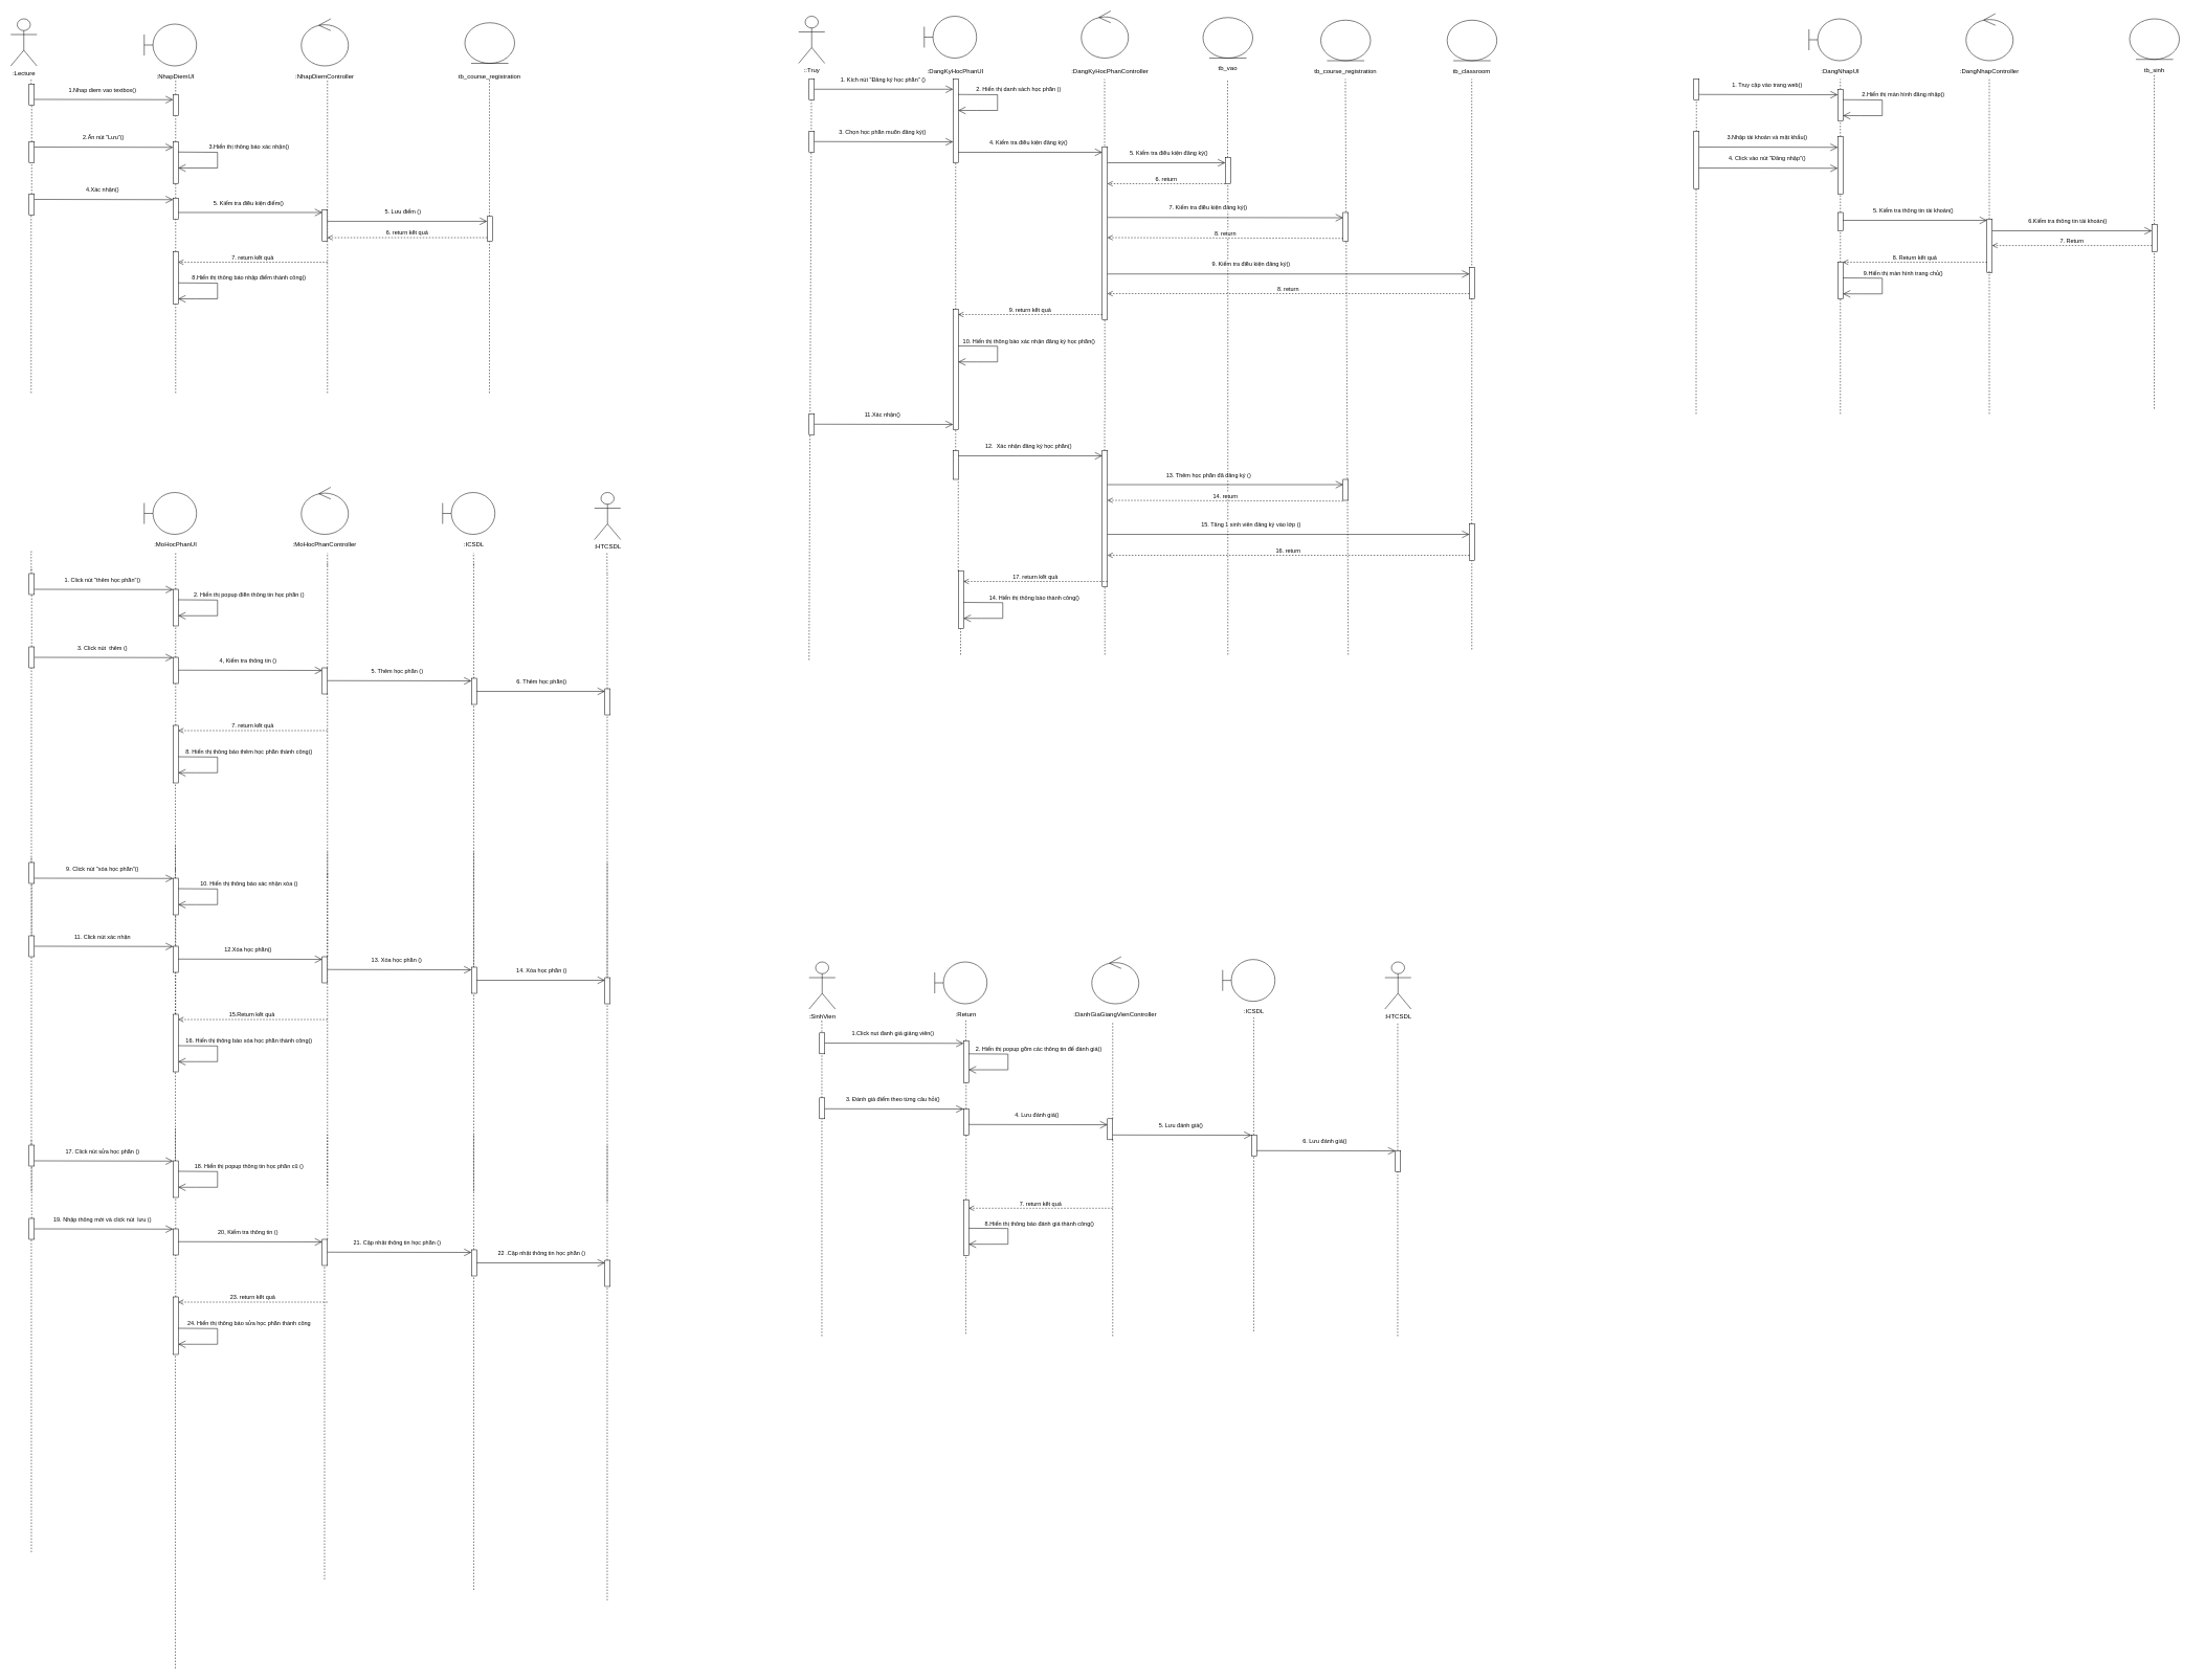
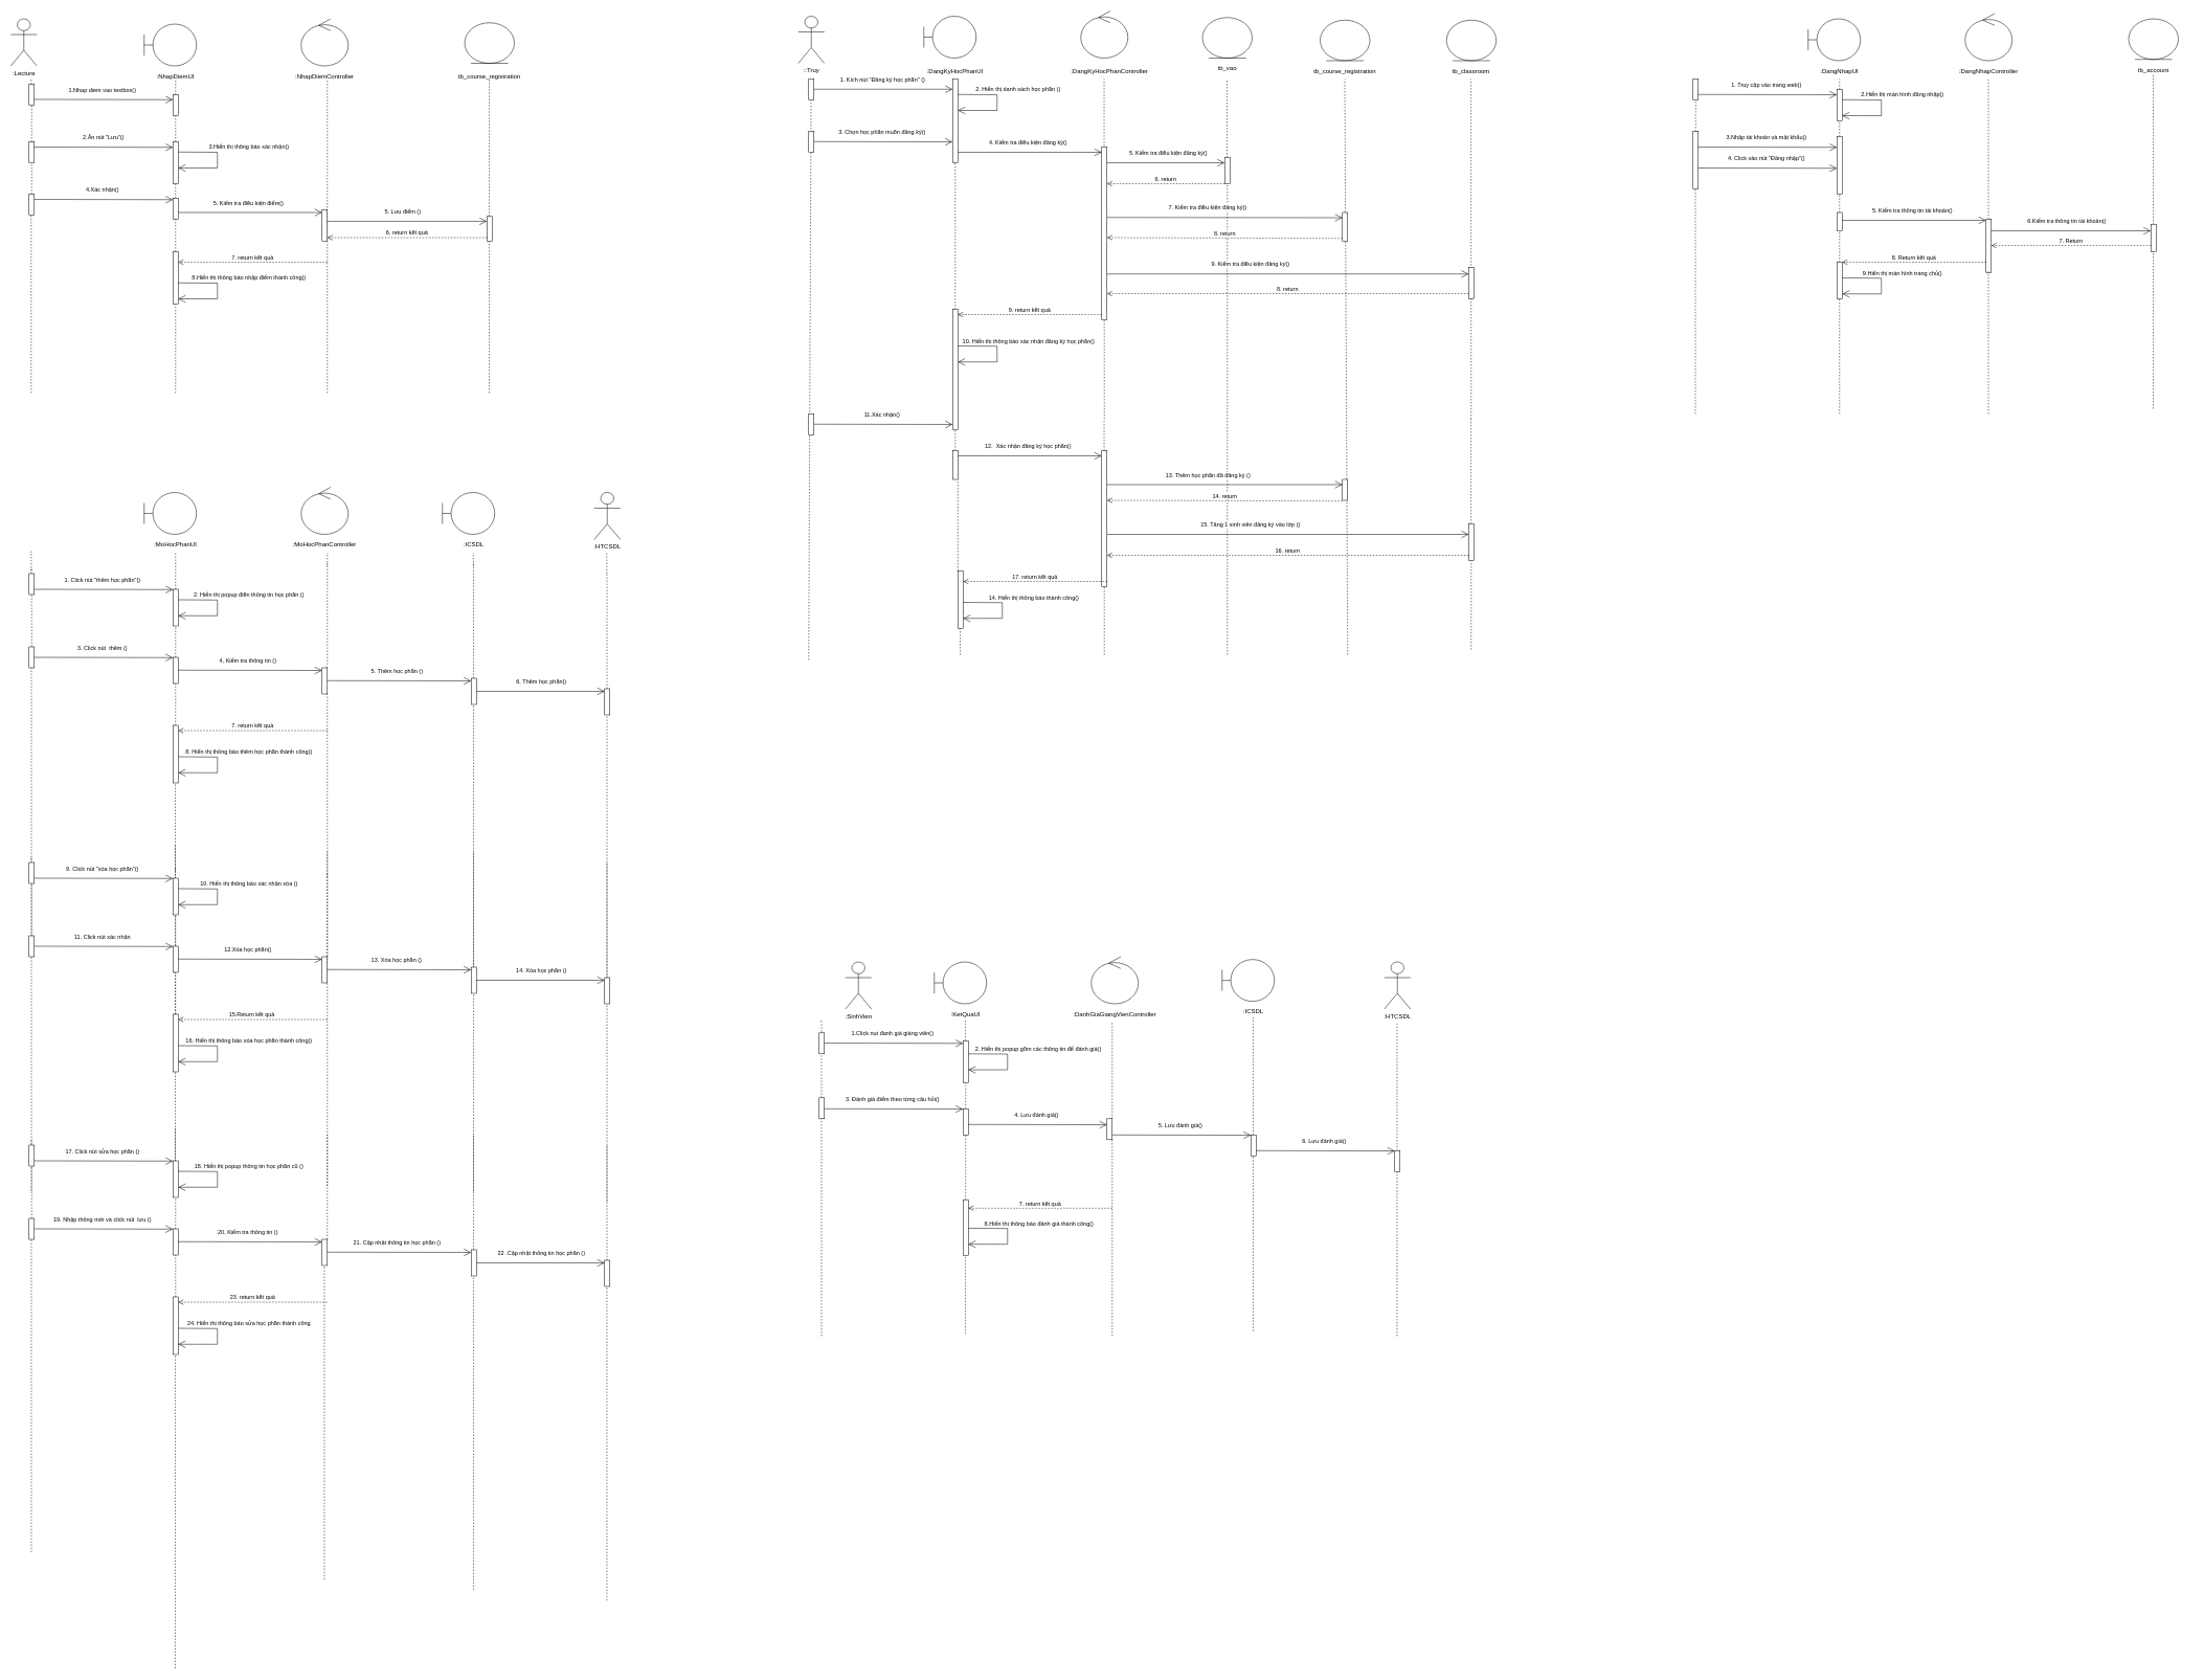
- <mxCell id="324" value="tb_sinh" style="text;html=1;align=center;verticalAlign=middle;whiteSpace=wrap;rounded=0;" vertex="1" parent="1"><mxGeometry x="4040" y="118.75" width="150" height="30" as="geometry" /></mxCell>
+ <mxCell id="324" value="tb_account" style="text;html=1;align=center;verticalAlign=middle;whiteSpace=wrap;rounded=0;" vertex="1" parent="1"><mxGeometry x="4040" y="118.75" width="150" height="30" as="geometry" /></mxCell>
- <mxCell id="145" value=":SinhVien" style="shape=umlActor;verticalLabelPosition=bottom;verticalAlign=top;html=1;outlineConnect=0;" parent="1" vertex="1"><mxGeometry x="1545" y="1837" width="50" height="90" as="geometry" /></mxCell>
+ <mxCell id="145" value=":SinhVien" style="shape=umlActor;verticalLabelPosition=bottom;verticalAlign=top;html=1;outlineConnect=0;" parent="1" vertex="1"><mxGeometry x="1615" y="1837" width="50" height="90" as="geometry" /></mxCell>
- <mxCell id="150" value=":Return" style="text;html=1;align=center;verticalAlign=middle;whiteSpace=wrap;rounded=0;" parent="1" vertex="1"><mxGeometry x="1785" y="1922" width="120" height="30" as="geometry" /></mxCell>
+ <mxCell id="150" value=":KetQuaUI" style="text;html=1;align=center;verticalAlign=middle;whiteSpace=wrap;rounded=0;" parent="1" vertex="1"><mxGeometry x="1785" y="1922" width="120" height="30" as="geometry" /></mxCell>
